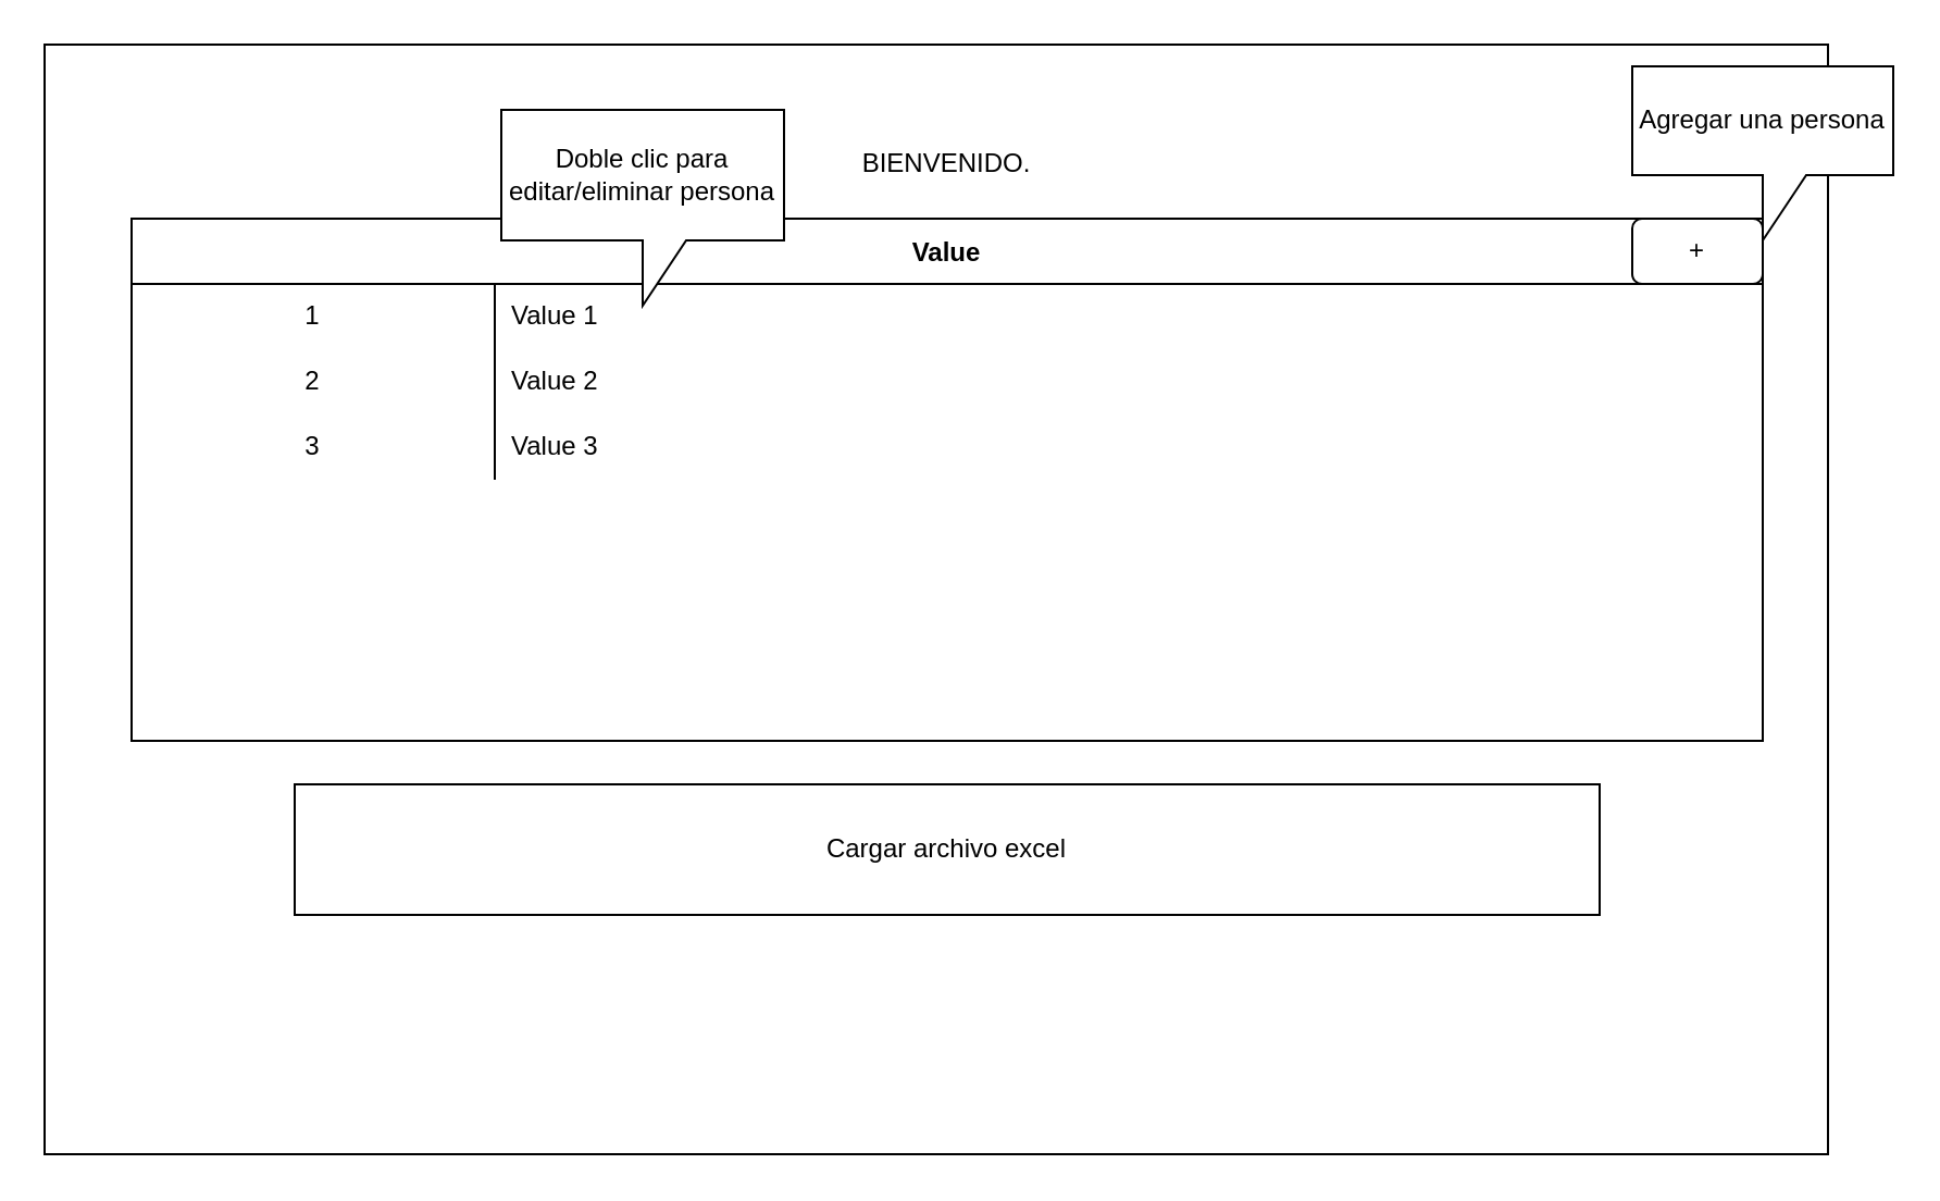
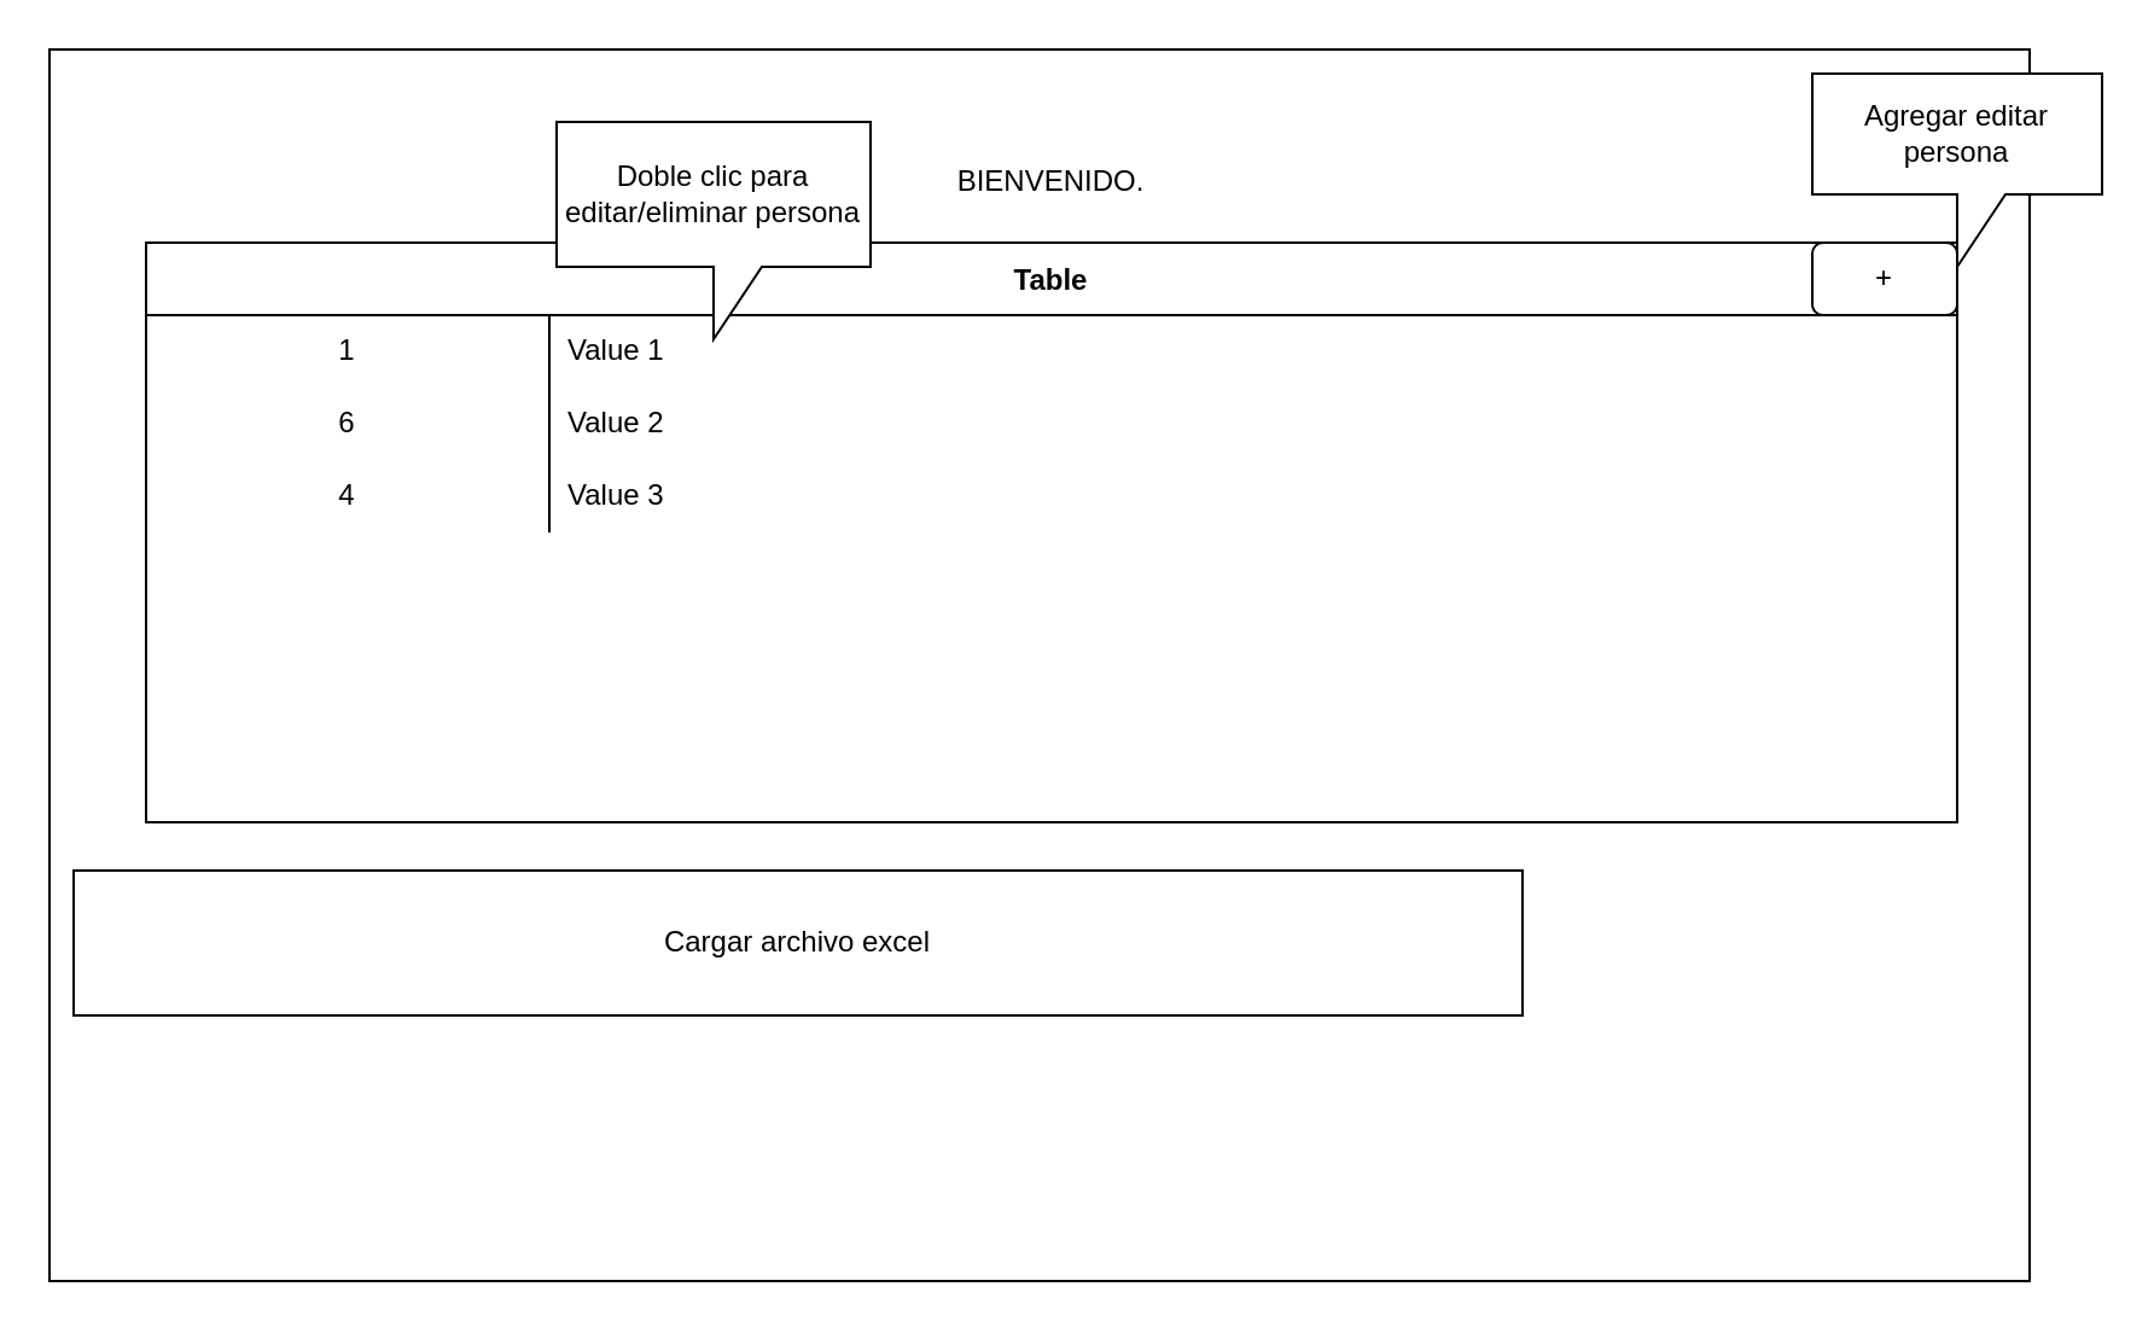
- <mxCell id="16" value="Agregar una persona" style="shape=callout;whiteSpace=wrap;html=1;perimeter=calloutPerimeter;" vertex="1" parent="1"><mxGeometry x="750" y="30" width="120" height="80" as="geometry" /></mxCell>
+ <mxCell id="16" value="Agregar editar persona" style="shape=callout;whiteSpace=wrap;html=1;perimeter=calloutPerimeter;" vertex="1" parent="1"><mxGeometry x="750" y="30" width="120" height="80" as="geometry" /></mxCell>
- <mxCell id="4" value="Value" style="shape=table;startSize=30;container=1;collapsible=0;childLayout=tableLayout;fixedRows=1;rowLines=0;fontStyle=1;" vertex="1" parent="1"><mxGeometry x="60" y="100" width="750" height="240" as="geometry" /></mxCell>
+ <mxCell id="4" value="Table" style="shape=table;startSize=30;container=1;collapsible=0;childLayout=tableLayout;fixedRows=1;rowLines=0;fontStyle=1;" vertex="1" parent="1"><mxGeometry x="60" y="100" width="750" height="240" as="geometry" /></mxCell>
- <mxCell id="9" value="2" style="shape=partialRectangle;html=1;whiteSpace=wrap;connectable=0;fillColor=none;top=0;left=0;bottom=0;right=0;overflow=hidden;" vertex="1" parent="8"><mxGeometry width="167" height="30" as="geometry"><mxRectangle width="167" height="30" as="alternateBounds" /></mxGeometry></mxCell>
+ <mxCell id="9" value="6" style="shape=partialRectangle;html=1;whiteSpace=wrap;connectable=0;fillColor=none;top=0;left=0;bottom=0;right=0;overflow=hidden;" vertex="1" parent="8"><mxGeometry width="167" height="30" as="geometry"><mxRectangle width="167" height="30" as="alternateBounds" /></mxGeometry></mxCell>
- <mxCell id="12" value="3" style="shape=partialRectangle;html=1;whiteSpace=wrap;connectable=0;fillColor=none;top=0;left=0;bottom=0;right=0;overflow=hidden;" vertex="1" parent="11"><mxGeometry width="167" height="30" as="geometry"><mxRectangle width="167" height="30" as="alternateBounds" /></mxGeometry></mxCell>
+ <mxCell id="12" value="4" style="shape=partialRectangle;html=1;whiteSpace=wrap;connectable=0;fillColor=none;top=0;left=0;bottom=0;right=0;overflow=hidden;" vertex="1" parent="11"><mxGeometry width="167" height="30" as="geometry"><mxRectangle width="167" height="30" as="alternateBounds" /></mxGeometry></mxCell>
- <mxCell id="14" value="Cargar archivo excel" style="rounded=0;whiteSpace=wrap;html=1;" vertex="1" parent="1"><mxGeometry x="135" y="360" width="600" height="60" as="geometry" /></mxCell>
+ <mxCell id="14" value="Cargar archivo excel" style="rounded=0;whiteSpace=wrap;html=1;" vertex="1" parent="1"><mxGeometry x="30" y="360" width="600" height="60" as="geometry" /></mxCell>
